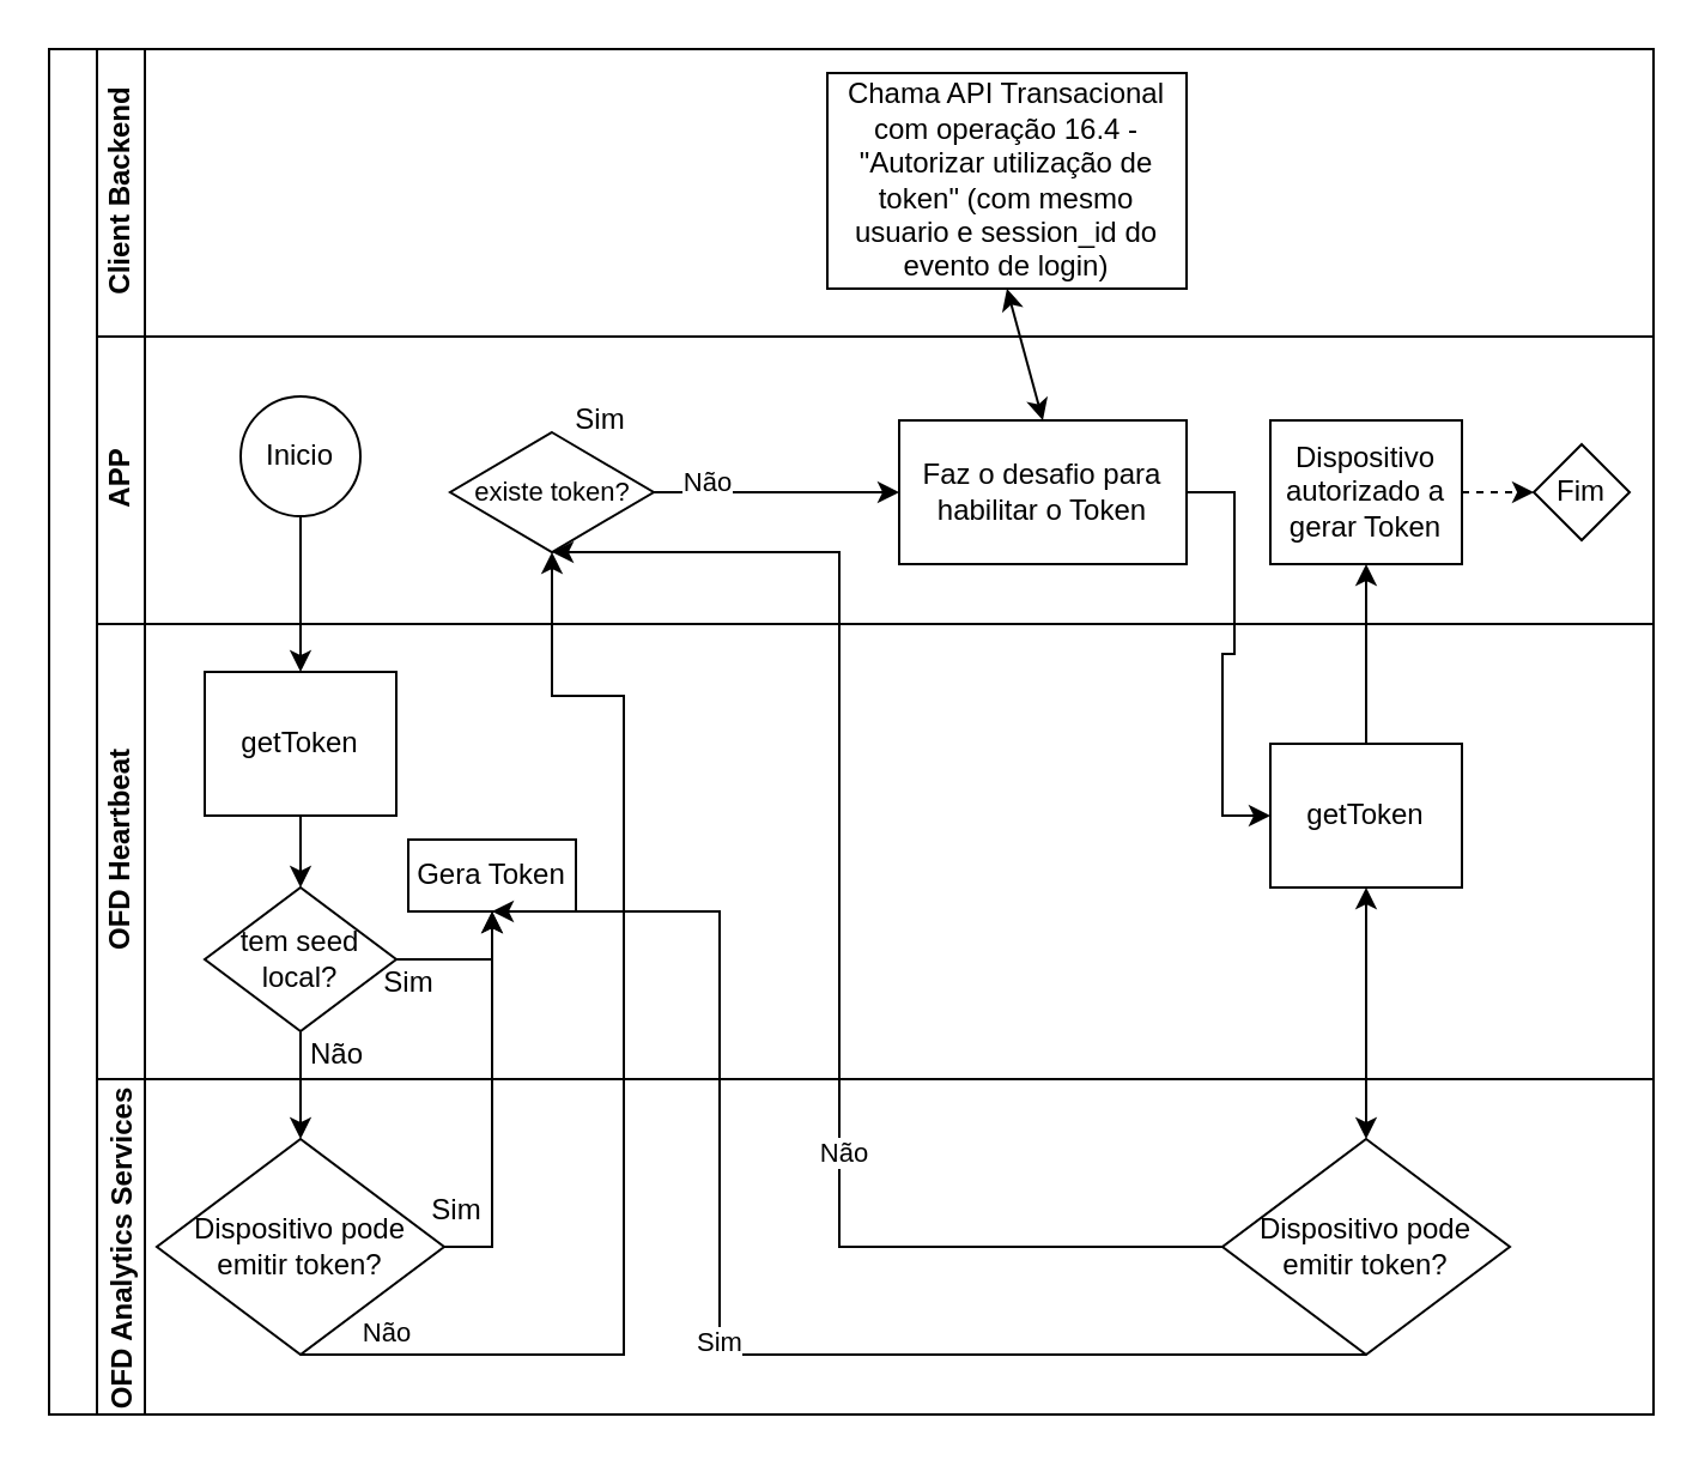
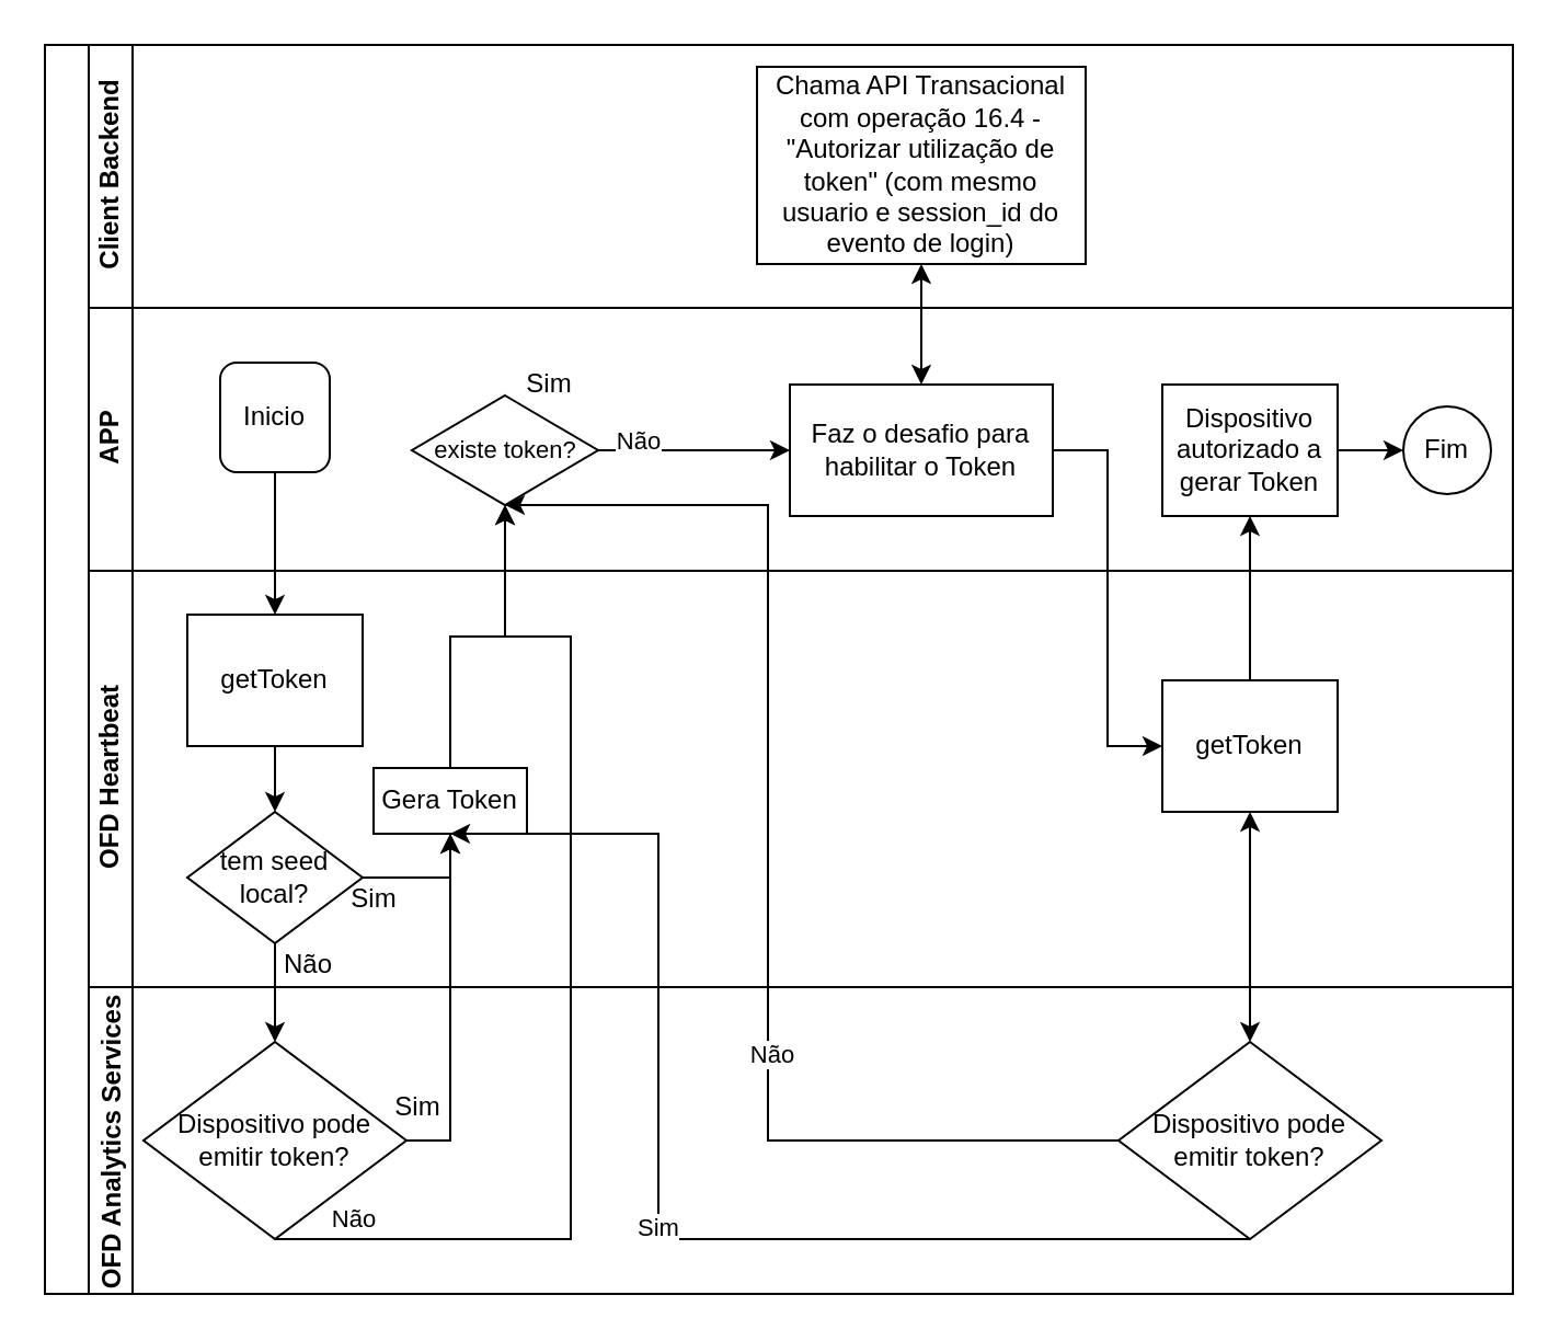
- <mxCell id="8" value="Inicio" style="ellipse;whiteSpace=wrap;html=1;aspect=fixed;" parent="6" vertex="1"><mxGeometry x="60" y="25" width="50" height="50" as="geometry" /></mxCell>
+ <mxCell id="8" value="Inicio" style="whiteSpace=wrap;html=1;aspect=fixed;rounded=1;" parent="6" vertex="1"><mxGeometry x="60" y="25" width="50" height="50" as="geometry" /></mxCell>
- <mxCell id="11" value="Faz o desafio para habilitar o Token" style="rounded=0;whiteSpace=wrap;html=1;" parent="6" vertex="1"><mxGeometry x="335" y="35" width="120" height="60" as="geometry" /></mxCell>
+ <mxCell id="11" value="Faz o desafio para habilitar o Token" style="rounded=0;whiteSpace=wrap;html=1;" parent="6" vertex="1"><mxGeometry x="320" y="35" width="120" height="60" as="geometry" /></mxCell>
- <mxCell id="14" style="edgeStyle=orthogonalEdgeStyle;rounded=0;orthogonalLoop=1;jettySize=auto;html=1;exitX=1;exitY=0.5;exitDx=0;exitDy=0;entryX=0;entryY=0.5;entryDx=0;entryDy=0;dashed=1;" parent="6" source="15" target="10" edge="1"><mxGeometry relative="1" as="geometry" /></mxCell>
+ <mxCell id="14" style="edgeStyle=orthogonalEdgeStyle;rounded=0;orthogonalLoop=1;jettySize=auto;html=1;exitX=1;exitY=0.5;exitDx=0;exitDy=0;entryX=0;entryY=0.5;entryDx=0;entryDy=0;" parent="6" source="15" target="10" edge="1"><mxGeometry relative="1" as="geometry" /></mxCell>
- <mxCell id="10" value="Fim" style="rhombus;whiteSpace=wrap;html=1;aspect=fixed;" parent="6" vertex="1"><mxGeometry x="600" y="45" width="40" height="40" as="geometry" /></mxCell>
+ <mxCell id="10" value="Fim" style="ellipse;whiteSpace=wrap;html=1;aspect=fixed;" parent="6" vertex="1"><mxGeometry x="600" y="45" width="40" height="40" as="geometry" /></mxCell>
+ <mxCell id="30" style="edgeStyle=orthogonalEdgeStyle;rounded=0;orthogonalLoop=1;jettySize=auto;html=1;exitX=0.5;exitY=0;exitDx=0;exitDy=0;entryX=0.5;entryY=1;entryDx=0;entryDy=0;" parent="2" source="22" target="9" edge="1"><mxGeometry relative="1" as="geometry"><mxPoint x="185" y="260" as="targetPoint" /><Array as="points"><mxPoint x="185" y="270" /><mxPoint x="210" y="270" /></Array></mxGeometry></mxCell>
